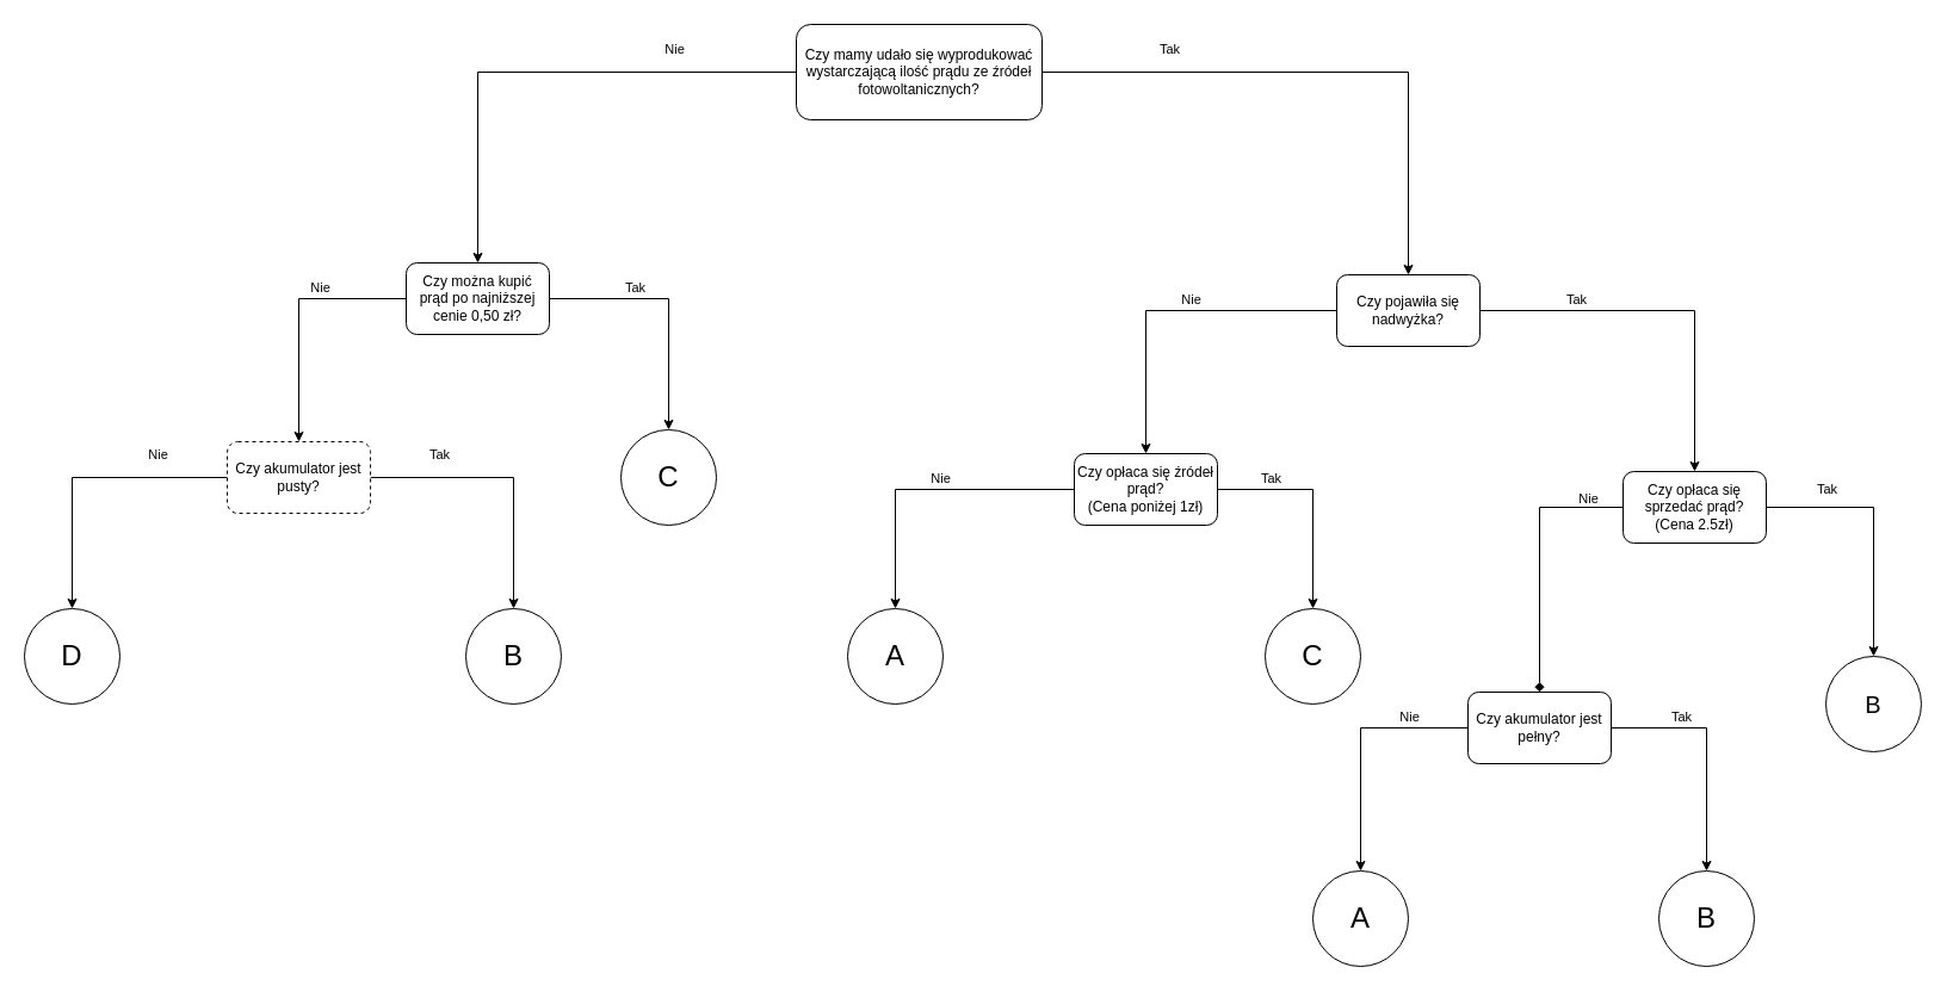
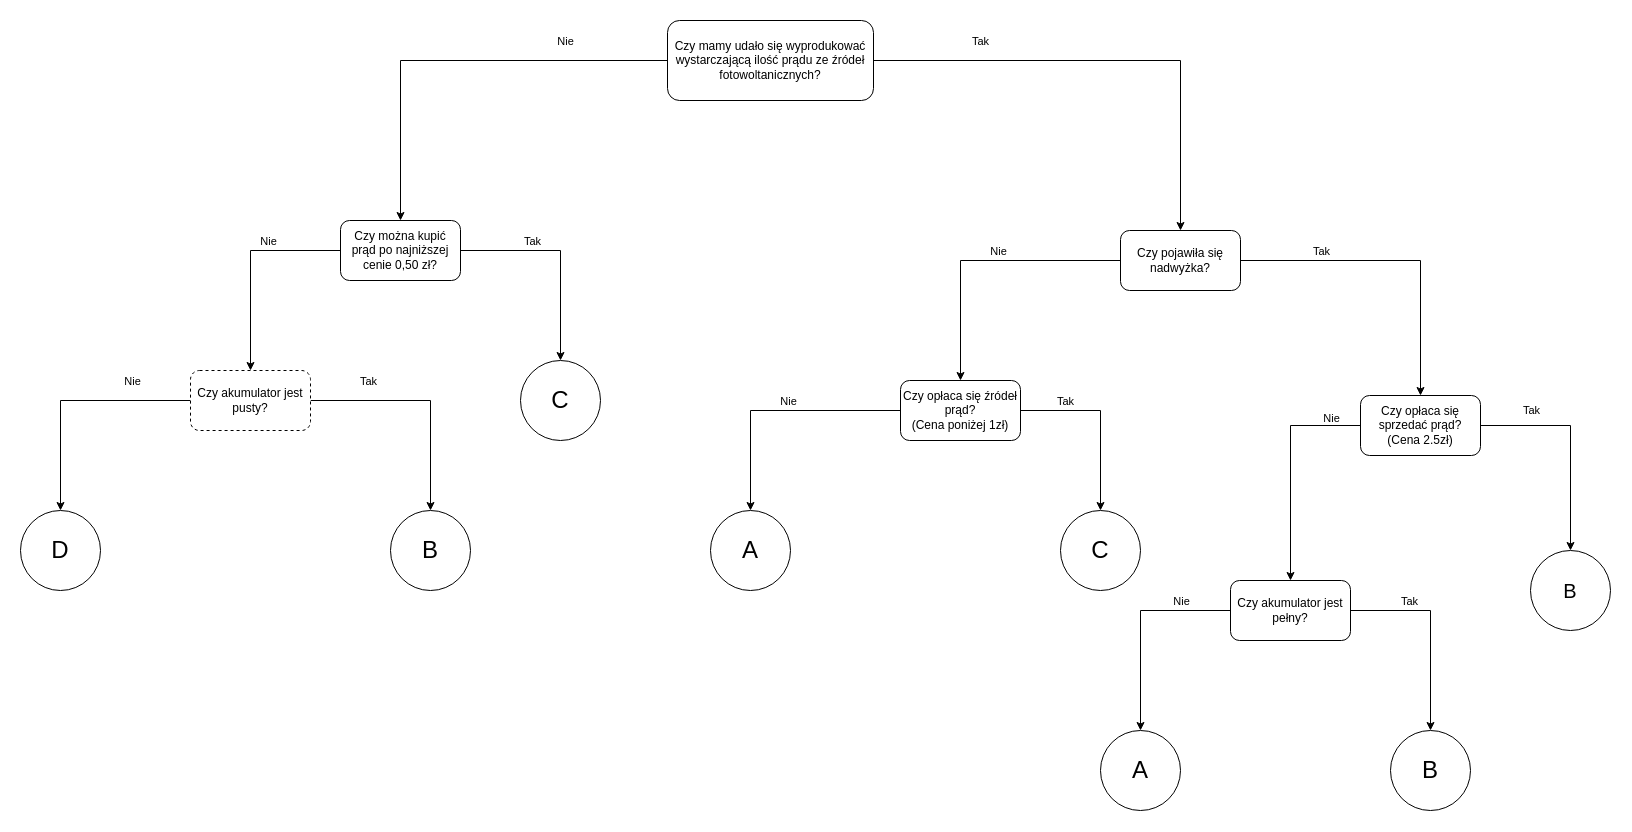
- <mxCell id="14" style="edgeStyle=orthogonalEdgeStyle;rounded=0;orthogonalLoop=1;jettySize=auto;html=1;entryX=0.5;entryY=0;entryDx=0;entryDy=0;strokeColor=#000000;endArrow=diamond;" edge="1" parent="1" source="16" target="27"><mxGeometry relative="1" as="geometry"><mxPoint x="1280" y="515" as="targetPoint" /></mxGeometry></mxCell>
+ <mxCell id="14" style="edgeStyle=orthogonalEdgeStyle;rounded=0;orthogonalLoop=1;jettySize=auto;html=1;entryX=0.5;entryY=0;entryDx=0;entryDy=0;strokeColor=#000000;" edge="1" parent="1" source="16" target="27"><mxGeometry relative="1" as="geometry"><mxPoint x="1280" y="515" as="targetPoint" /></mxGeometry></mxCell>
